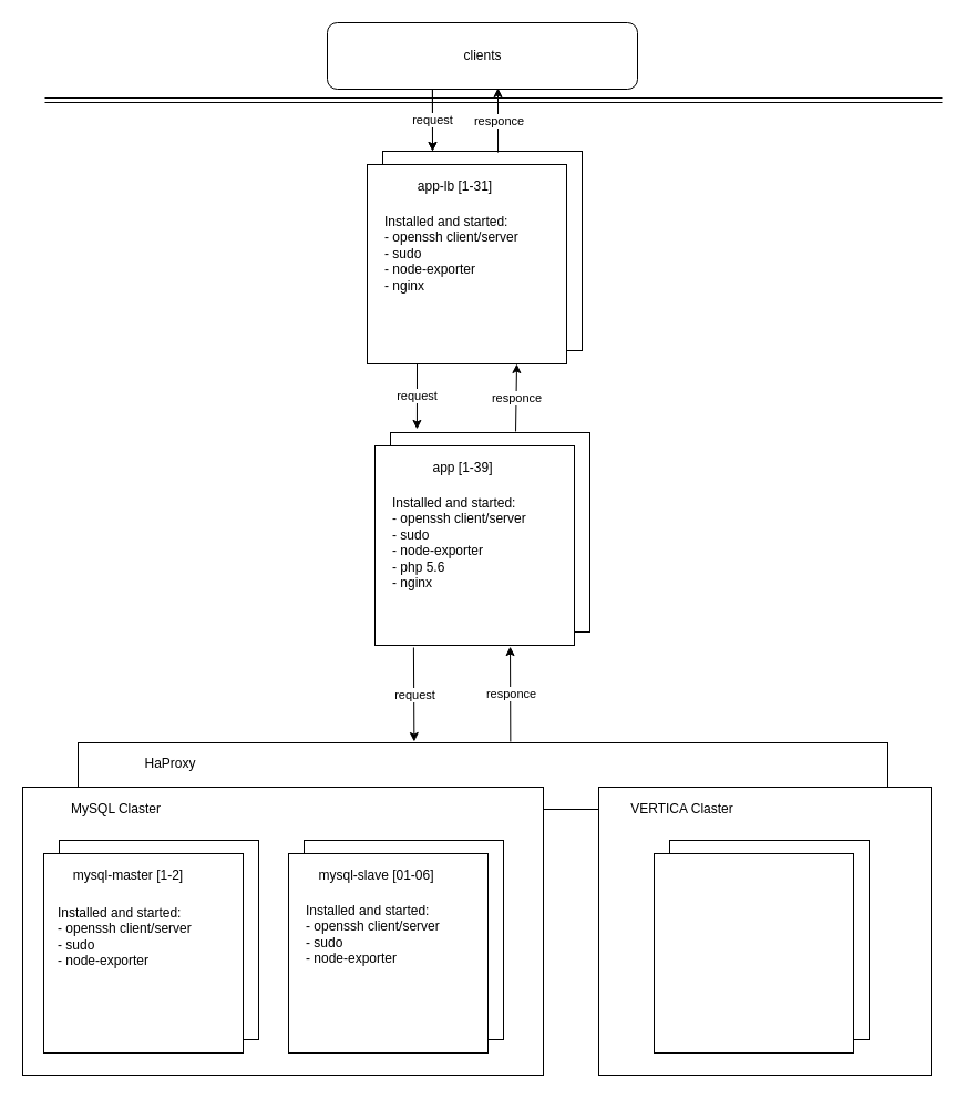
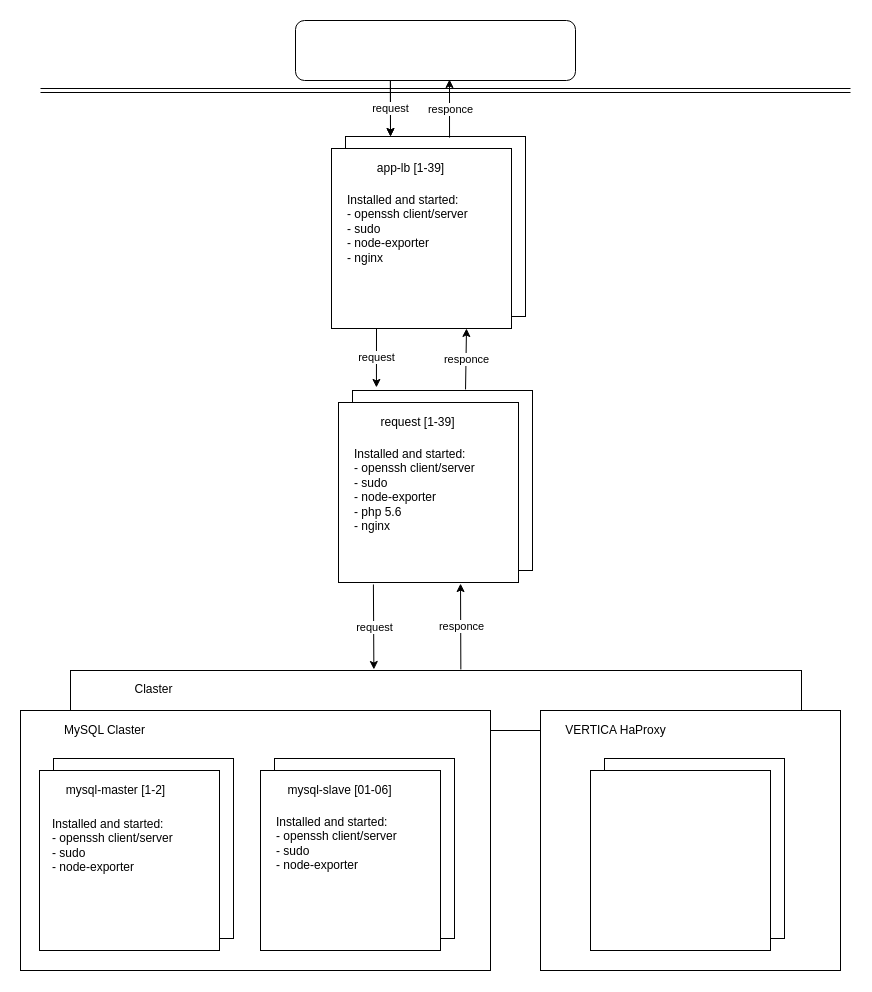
- <mxCell id="35" value="clients" style="text;html=1;strokeColor=none;fillColor=none;align=center;verticalAlign=middle;whiteSpace=wrap;rounded=0;" vertex="1" parent="1"><mxGeometry x="370" y="40" width="131" height="20" as="geometry" /></mxCell>
- <mxCell id="29" value="app-lb [1-31]" style="text;html=1;strokeColor=none;fillColor=none;align=center;verticalAlign=middle;whiteSpace=wrap;rounded=0;" vertex="1" parent="1"><mxGeometry x="345" y="158" width="131" height="20" as="geometry" /></mxCell>
+ <mxCell id="29" value="app-lb [1-39]" style="text;html=1;strokeColor=none;fillColor=none;align=center;verticalAlign=middle;whiteSpace=wrap;rounded=0;" vertex="1" parent="1"><mxGeometry x="345" y="158" width="131" height="20" as="geometry" /></mxCell>
- <mxCell id="23" value="app [1-39]" style="text;html=1;strokeColor=none;fillColor=none;align=center;verticalAlign=middle;whiteSpace=wrap;rounded=0;" vertex="1" parent="1"><mxGeometry x="352" y="412" width="131" height="20" as="geometry" /></mxCell>
+ <mxCell id="23" value="request [1-39]" style="text;html=1;strokeColor=none;fillColor=none;align=center;verticalAlign=middle;whiteSpace=wrap;rounded=0;" vertex="1" parent="1"><mxGeometry x="352" y="412" width="131" height="20" as="geometry" /></mxCell>
- <mxCell id="3" value="HaProxy" style="text;html=1;strokeColor=none;fillColor=none;align=center;verticalAlign=middle;whiteSpace=wrap;rounded=0;" vertex="1" parent="1"><mxGeometry x="88" y="679" width="131" height="20" as="geometry" /></mxCell>
+ <mxCell id="3" value="Claster" style="text;html=1;strokeColor=none;fillColor=none;align=center;verticalAlign=middle;whiteSpace=wrap;rounded=0;" vertex="1" parent="1"><mxGeometry x="88" y="679" width="131" height="20" as="geometry" /></mxCell>
- <mxCell id="14" value="VERTICA Claster" style="text;html=1;strokeColor=none;fillColor=none;align=center;verticalAlign=middle;whiteSpace=wrap;rounded=0;" vertex="1" parent="1"><mxGeometry x="550" y="720" width="131" height="20" as="geometry" /></mxCell>
+ <mxCell id="14" value="VERTICA HaProxy" style="text;html=1;strokeColor=none;fillColor=none;align=center;verticalAlign=middle;whiteSpace=wrap;rounded=0;" vertex="1" parent="1"><mxGeometry x="550" y="720" width="131" height="20" as="geometry" /></mxCell>
